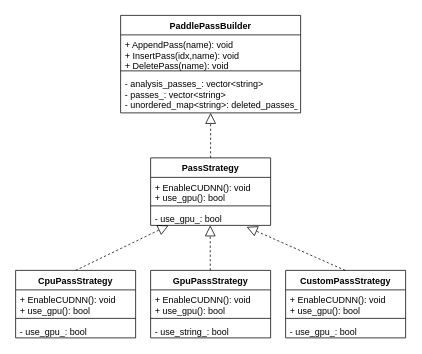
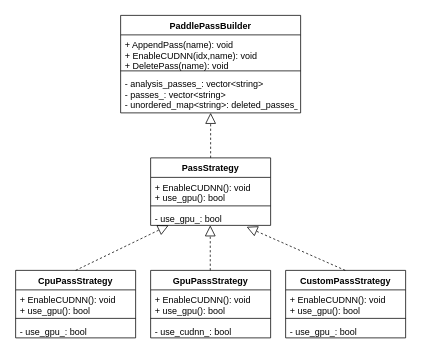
- <mxCell id="3" value="+ AppendPass(name): void&#10;+ InsertPass(idx,name): void&#10;+ DeletePass(name): void " style="text;strokeColor=none;fillColor=none;align=left;verticalAlign=top;spacingLeft=4;spacingRight=4;overflow=hidden;rotatable=0;points=[[0,0.5],[1,0.5]];portConstraint=eastwest;" parent="2" vertex="1"><mxGeometry y="26" width="240" height="44" as="geometry" /></mxCell>
+ <mxCell id="3" value="+ AppendPass(name): void&#10;+ EnableCUDNN(idx,name): void&#10;+ DeletePass(name): void " style="text;strokeColor=none;fillColor=none;align=left;verticalAlign=top;spacingLeft=4;spacingRight=4;overflow=hidden;rotatable=0;points=[[0,0.5],[1,0.5]];portConstraint=eastwest;" parent="2" vertex="1"><mxGeometry y="26" width="240" height="44" as="geometry" /></mxCell>
- <mxCell id="17" value="- use_string_: bool" style="text;strokeColor=none;fillColor=none;align=left;verticalAlign=top;spacingLeft=4;spacingRight=4;overflow=hidden;rotatable=0;points=[[0,0.5],[1,0.5]];portConstraint=eastwest;" parent="14" vertex="1"><mxGeometry y="68" width="160" height="22" as="geometry" /></mxCell>
+ <mxCell id="17" value="- use_cudnn_: bool" style="text;strokeColor=none;fillColor=none;align=left;verticalAlign=top;spacingLeft=4;spacingRight=4;overflow=hidden;rotatable=0;points=[[0,0.5],[1,0.5]];portConstraint=eastwest;" parent="14" vertex="1"><mxGeometry y="68" width="160" height="22" as="geometry" /></mxCell>
